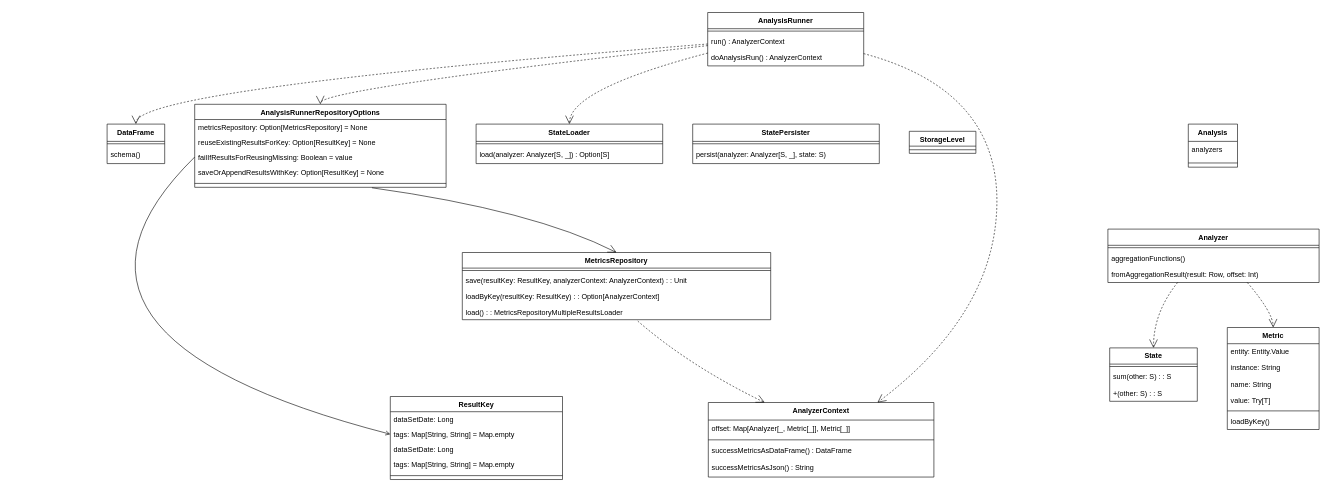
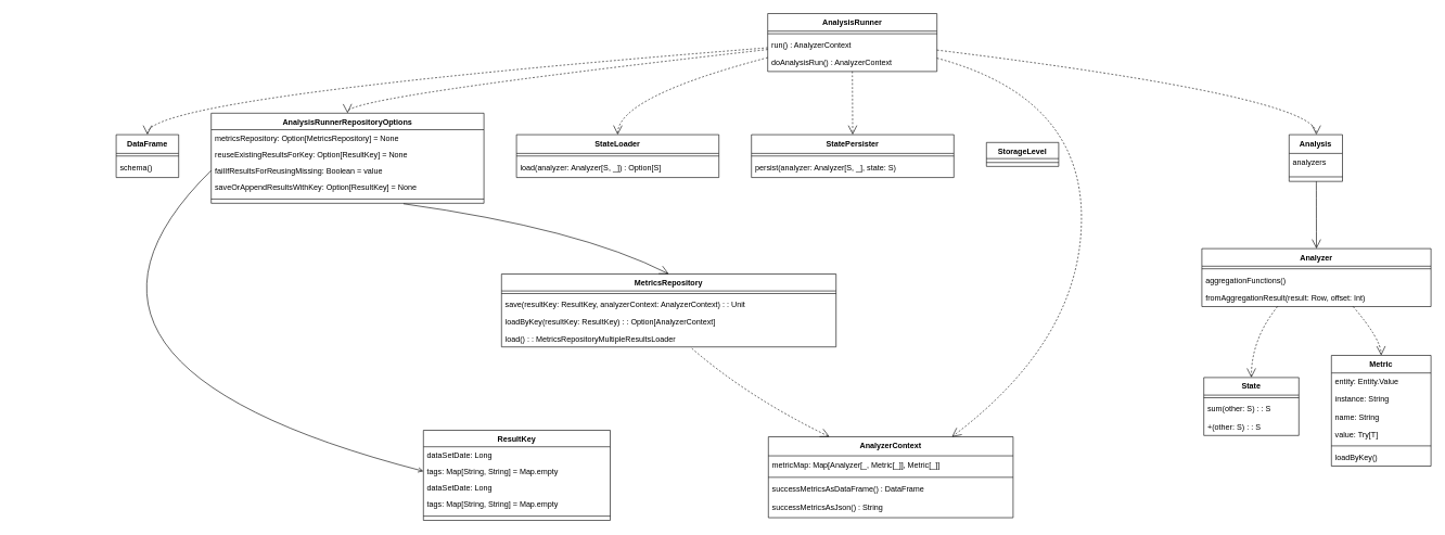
+ <mxCell id="62" value="" style="curved=1;dashed=1;startArrow=none;endArrow=open;endSize=12;exitX=1;exitY=0.63;entryX=0.51;entryY=0;rounded=0;" edge="1" parent="1" source="23" target="5"><mxGeometry relative="1" as="geometry"><Array as="points"><mxPoint x="2022" y="148" /></Array></mxGeometry></mxCell>
+ <mxCell id="66" value="" style="curved=1;dashed=1;startArrow=none;endArrow=open;endSize=12;exitX=0.5;exitY=1;entryX=0.5;entryY=0;rounded=0;" edge="1" parent="1" source="23" target="35"><mxGeometry relative="1" as="geometry"><Array as="points" /></mxGeometry></mxCell>
+ <mxCell id="60" value="" style="curved=1;startArrow=none;endArrow=open;endSize=12;exitX=0.51;exitY=1;entryX=0.5;entryY=0;rounded=0;" edge="1" parent="1" source="5" target="8"><mxGeometry relative="1" as="geometry"><Array as="points" /></mxGeometry></mxCell>
- <mxCell id="28" value="offset: Map[Analyzer[_, Metric[_]], Metric[_]]" style="text;strokeColor=none;fillColor=none;align=left;verticalAlign=top;spacingLeft=4;spacingRight=4;overflow=hidden;rotatable=0;points=[[0,0.5],[1,0.5]];portConstraint=eastwest;" vertex="1" parent="27"><mxGeometry y="29.25" width="376" height="29" as="geometry" /></mxCell>
+ <mxCell id="28" value="metricMap: Map[Analyzer[_, Metric[_]], Metric[_]]" style="text;strokeColor=none;fillColor=none;align=left;verticalAlign=top;spacingLeft=4;spacingRight=4;overflow=hidden;rotatable=0;points=[[0,0.5],[1,0.5]];portConstraint=eastwest;" vertex="1" parent="27"><mxGeometry y="29.25" width="376" height="29" as="geometry" /></mxCell>
